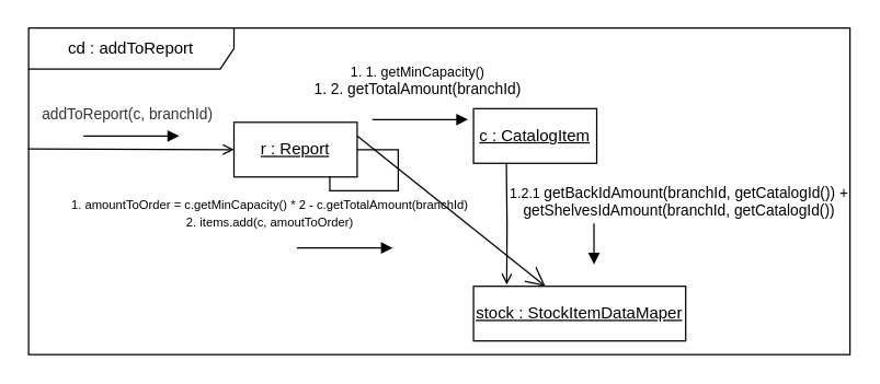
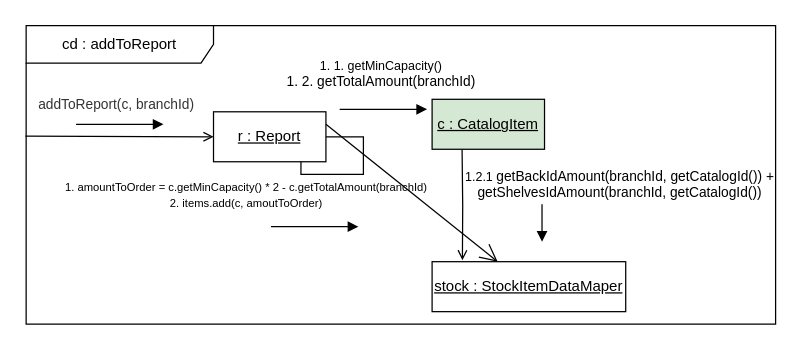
- <mxCell id="9" value="&lt;u&gt;c : CatalogItem&lt;/u&gt;" style="html=1;whiteSpace=wrap;" vertex="1" parent="1"><mxGeometry x="345" y="79" width="90" height="40" as="geometry" /></mxCell>
+ <mxCell id="9" value="&lt;u&gt;c : CatalogItem&lt;/u&gt;" style="html=1;whiteSpace=wrap;fillColor=#d5e8d4;" vertex="1" parent="1"><mxGeometry x="345" y="79" width="90" height="40" as="geometry" /></mxCell>
